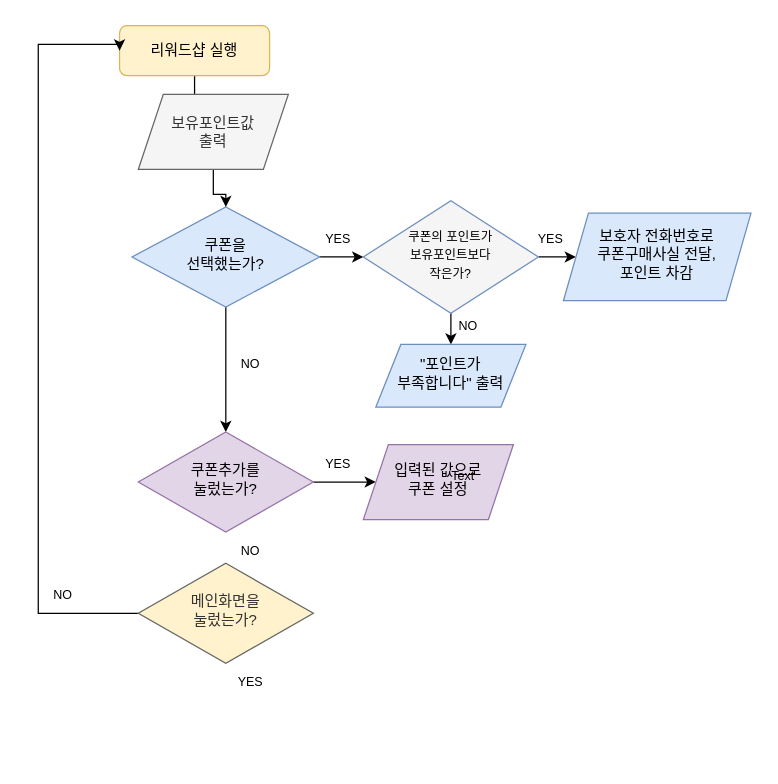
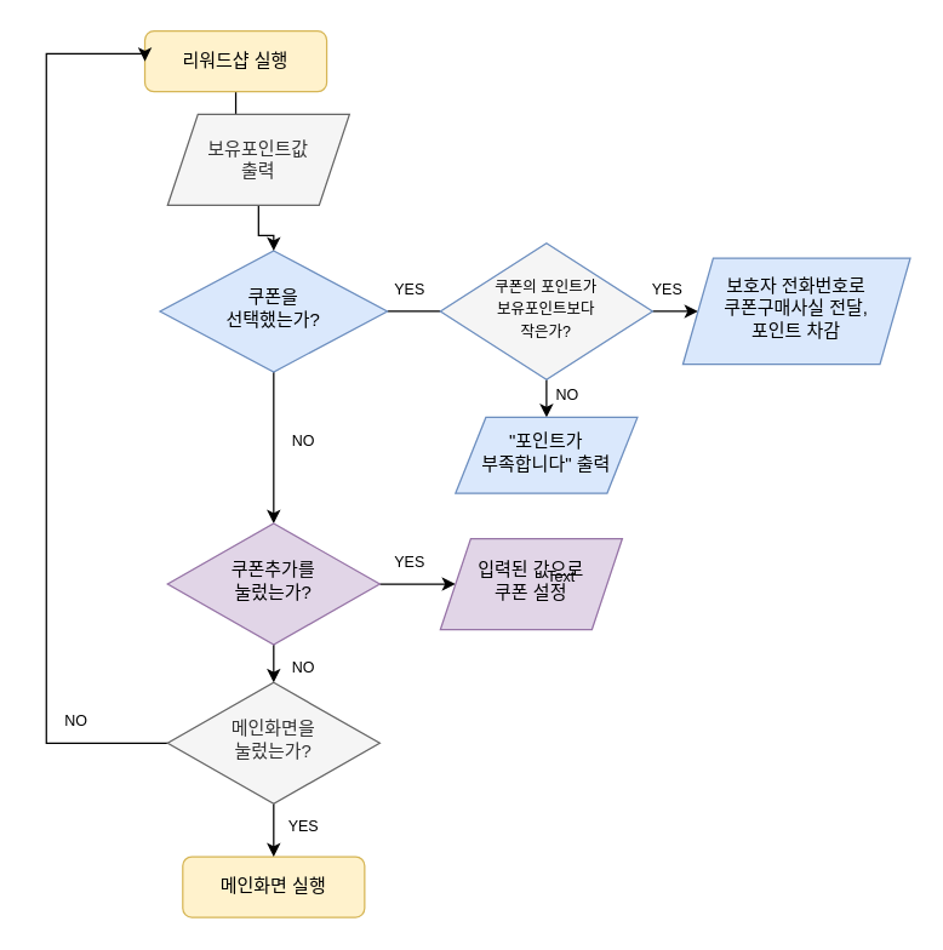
- <mxCell id="4" value="" style="edgeStyle=orthogonalEdgeStyle;rounded=0;orthogonalLoop=1;jettySize=auto;html=1;" edge="1" parent="1" source="6" target="15"><mxGeometry relative="1" as="geometry" /></mxCell>
+ <mxCell id="4" value="" style="edgeStyle=orthogonalEdgeStyle;rounded=0;orthogonalLoop=1;jettySize=auto;html=1;endArrow=none;" edge="1" parent="1" source="6" target="15"><mxGeometry relative="1" as="geometry" /></mxCell>
+ <mxCell id="8" value="" style="edgeStyle=orthogonalEdgeStyle;rounded=0;orthogonalLoop=1;jettySize=auto;html=1;fontSize=10;" edge="1" parent="1" source="9" target="21"><mxGeometry relative="1" as="geometry" /></mxCell>
- <mxCell id="21" value="메인화면을&lt;br&gt;눌렀는가?" style="rhombus;whiteSpace=wrap;html=1;shadow=0;strokeWidth=1;spacing=6;spacingTop=-4;fillColor=#fff2cc;strokeColor=#666666;fontColor=#333333;" vertex="1" parent="1"><mxGeometry x="110" y="450" width="140" height="80" as="geometry" /></mxCell>
+ <mxCell id="21" value="메인화면을&lt;br&gt;눌렀는가?" style="rhombus;whiteSpace=wrap;html=1;shadow=0;strokeWidth=1;spacing=6;spacingTop=-4;fillColor=#f5f5f5;strokeColor=#666666;fontColor=#333333;" vertex="1" parent="1"><mxGeometry x="110" y="450" width="140" height="80" as="geometry" /></mxCell>
+ <mxCell id="19" value="" style="edgeStyle=orthogonalEdgeStyle;rounded=0;orthogonalLoop=1;jettySize=auto;html=1;fontSize=10;" edge="1" parent="1" source="21" target="10"><mxGeometry relative="1" as="geometry" /></mxCell>
+ <mxCell id="10" value="메인화면 실행" style="rounded=1;whiteSpace=wrap;html=1;fontSize=12;glass=0;strokeWidth=1;shadow=0;fillColor=#fff2cc;strokeColor=#d6b656;" parent="1" vertex="1"><mxGeometry x="120" y="565" width="120" height="40" as="geometry" /></mxCell>
